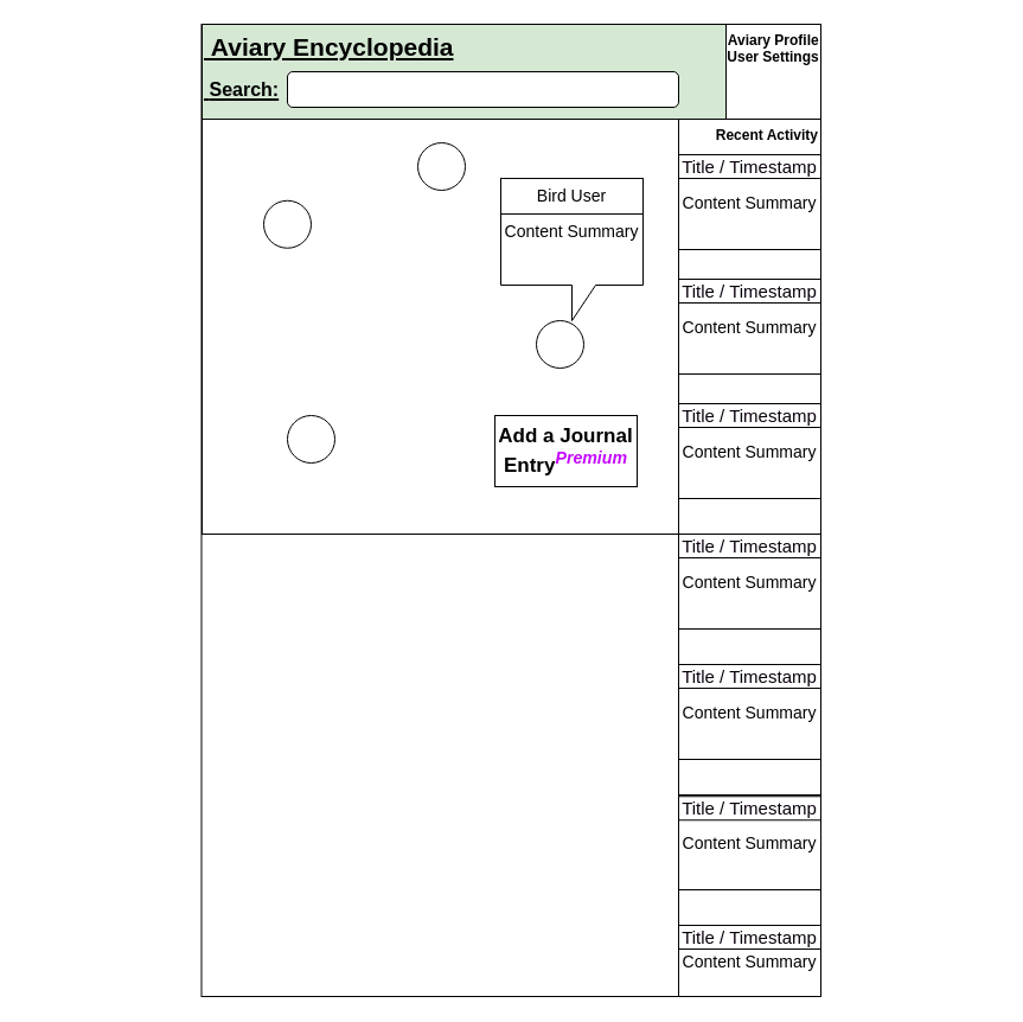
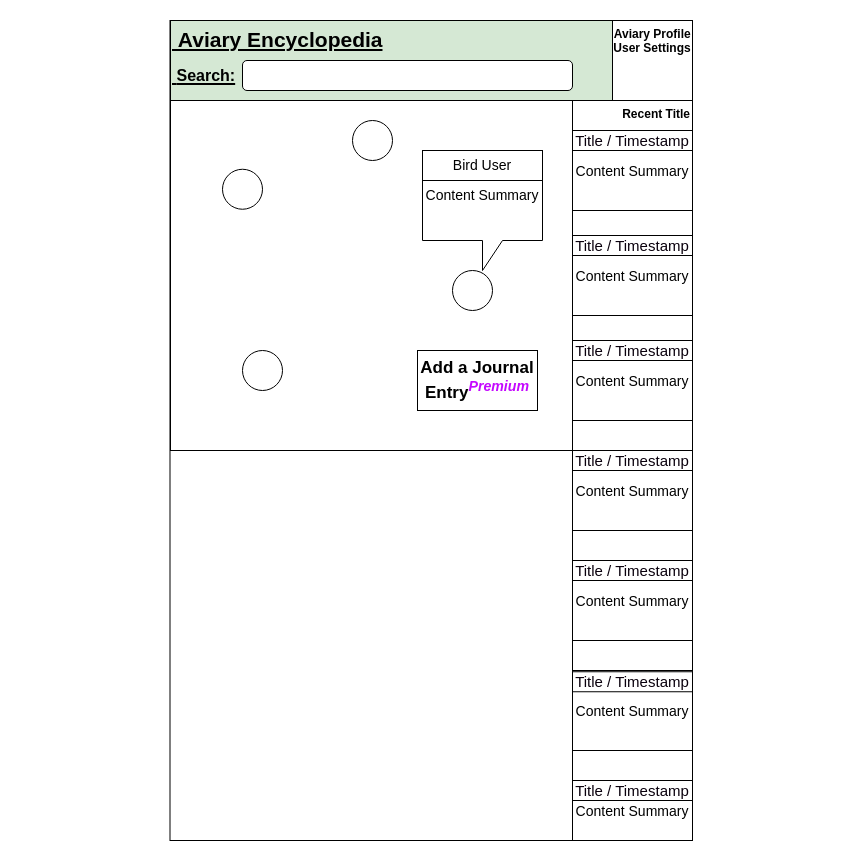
- <mxCell id="5" value="&lt;b&gt;Recent Activity&lt;/b&gt;" style="rounded=0;whiteSpace=wrap;html=1;verticalAlign=top;align=right;" vertex="1" parent="1"><mxGeometry x="572" y="100" width="120" height="740" as="geometry" /></mxCell>
+ <mxCell id="5" value="&lt;b&gt;Recent Title&lt;/b&gt;" style="rounded=0;whiteSpace=wrap;html=1;verticalAlign=top;align=right;" vertex="1" parent="1"><mxGeometry x="572" y="100" width="120" height="740" as="geometry" /></mxCell>
